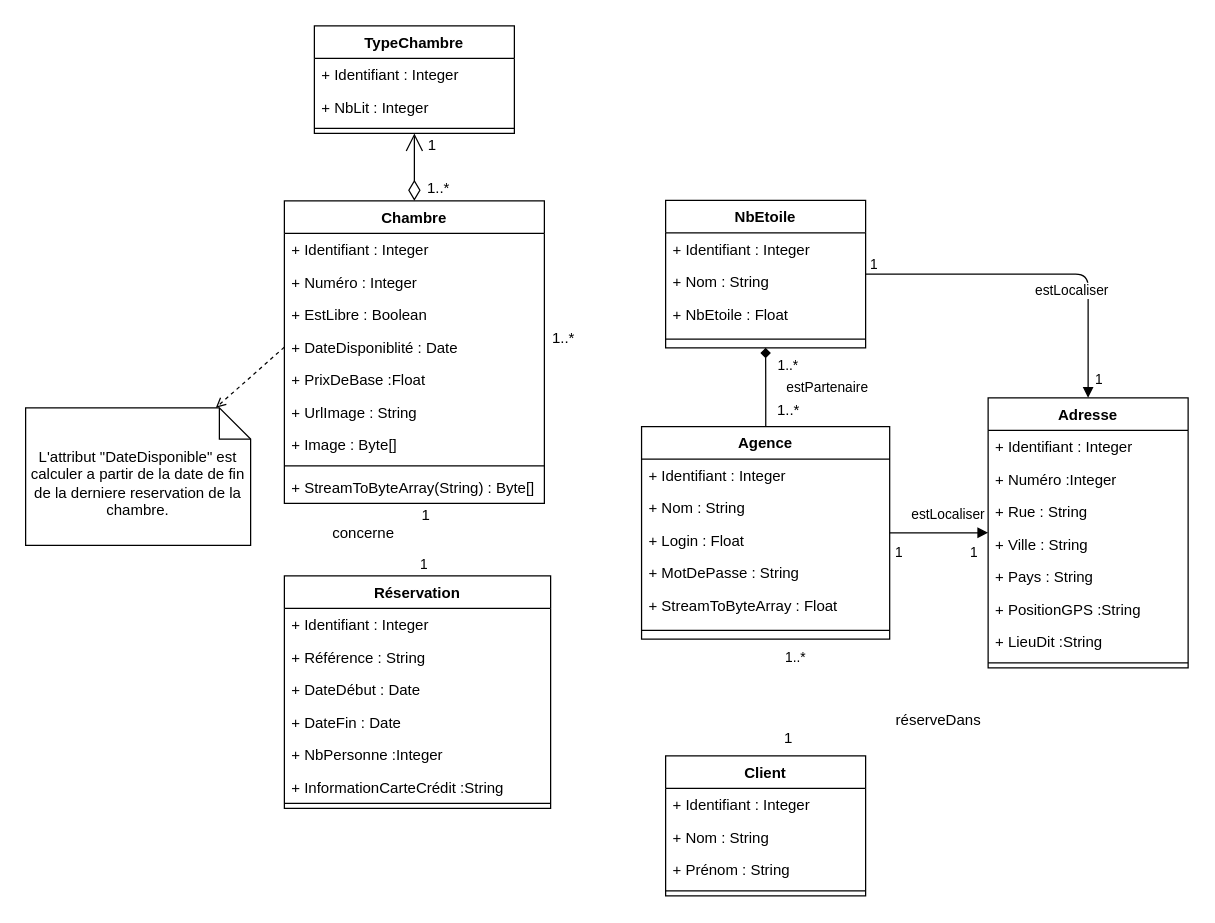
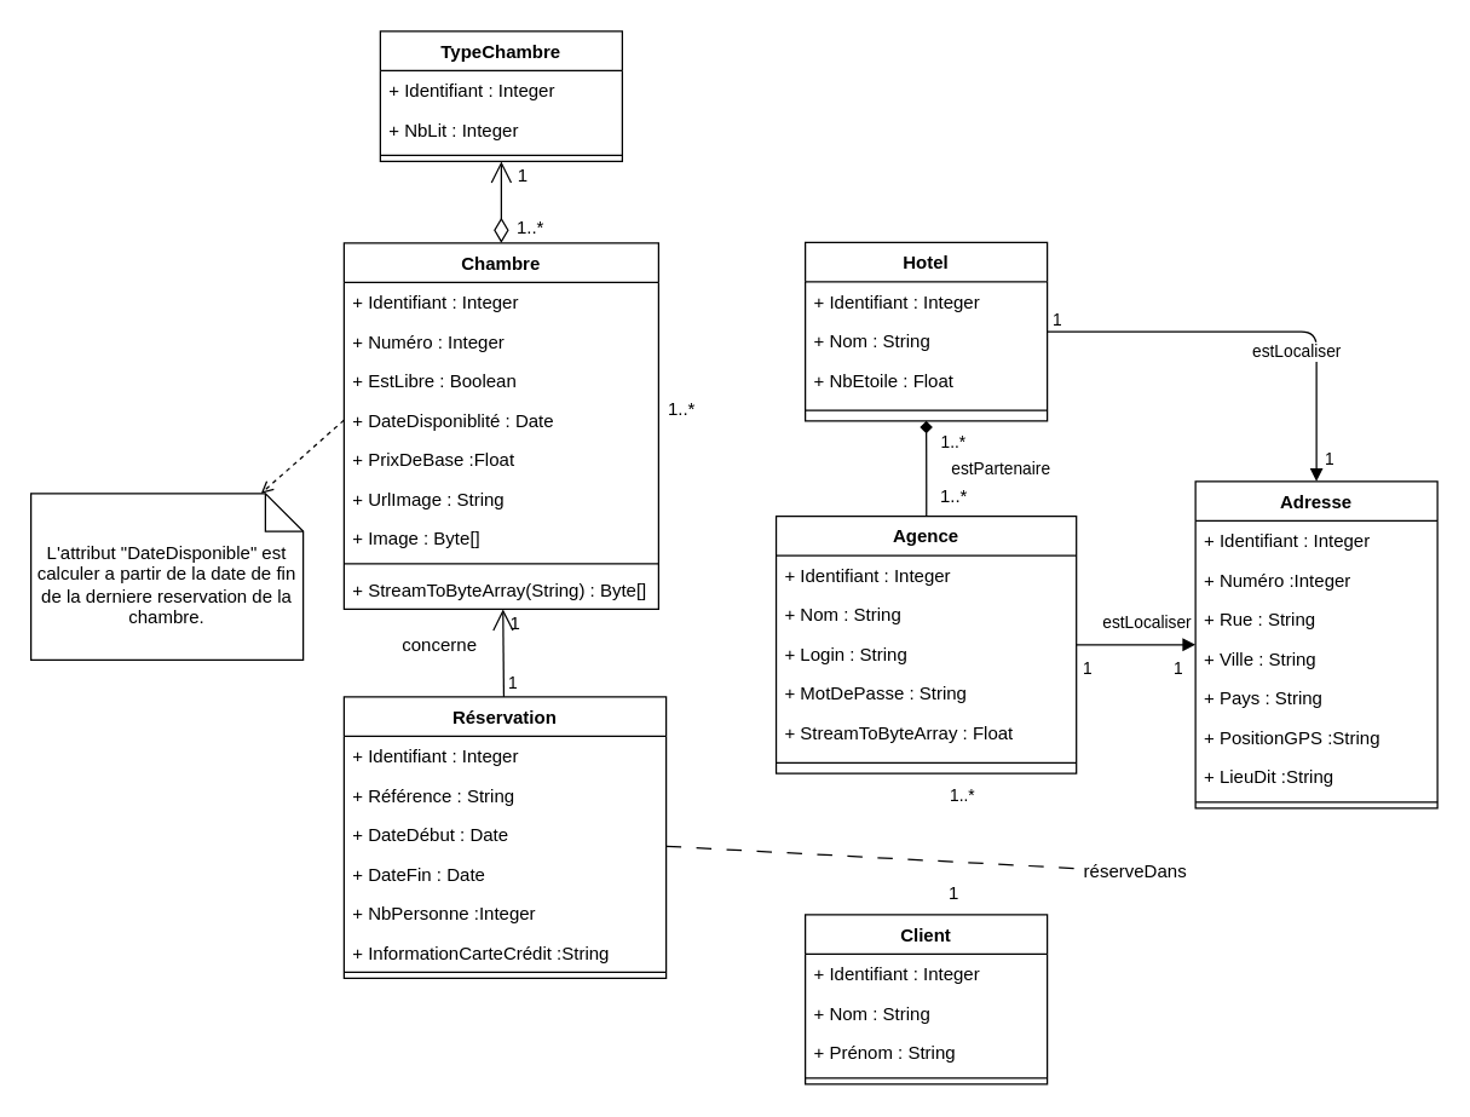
- <mxCell id="3" value="NbEtoile" style="swimlane;fontStyle=1;align=center;verticalAlign=top;childLayout=stackLayout;horizontal=1;startSize=26;horizontalStack=0;resizeParent=1;resizeParentMax=0;resizeLast=0;collapsible=1;marginBottom=0;" parent="1" vertex="1"><mxGeometry x="532" y="159.5" width="160" height="118" as="geometry" /></mxCell>
+ <mxCell id="3" value="Hotel" style="swimlane;fontStyle=1;align=center;verticalAlign=top;childLayout=stackLayout;horizontal=1;startSize=26;horizontalStack=0;resizeParent=1;resizeParentMax=0;resizeLast=0;collapsible=1;marginBottom=0;" parent="1" vertex="1"><mxGeometry x="532" y="159.5" width="160" height="118" as="geometry" /></mxCell>
+ <mxCell id="43" value="" style="endArrow=open;endFill=1;endSize=12;html=1;" parent="1" source="19" target="8" edge="1"><mxGeometry width="160" relative="1" as="geometry"><mxPoint x="572" y="813" as="sourcePoint" /><mxPoint x="477" y="643" as="targetPoint" /></mxGeometry></mxCell>
- <mxCell id="37" value="+ Login : Float" style="text;strokeColor=none;fillColor=none;align=left;verticalAlign=top;spacingLeft=4;spacingRight=4;overflow=hidden;rotatable=0;points=[[0,0.5],[1,0.5]];portConstraint=eastwest;" parent="34" vertex="1"><mxGeometry y="78" width="198.5" height="26" as="geometry" /></mxCell>
+ <mxCell id="37" value="+ Login : String" style="text;strokeColor=none;fillColor=none;align=left;verticalAlign=top;spacingLeft=4;spacingRight=4;overflow=hidden;rotatable=0;points=[[0,0.5],[1,0.5]];portConstraint=eastwest;" parent="34" vertex="1"><mxGeometry y="78" width="198.5" height="26" as="geometry" /></mxCell>
+ <mxCell id="57" value="" style="endArrow=none;startArrow=none;endFill=0;startFill=0;endSize=8;html=1;verticalAlign=bottom;dashed=1;labelBackgroundColor=none;dashPattern=10 10;fillColor=#FFFFFF;" parent="1" source="19" edge="1" target="33"><mxGeometry width="160" relative="1" as="geometry"><mxPoint x="617" y="602.5" as="sourcePoint" /><mxPoint x="610" y="540" as="targetPoint" /></mxGeometry></mxCell>
